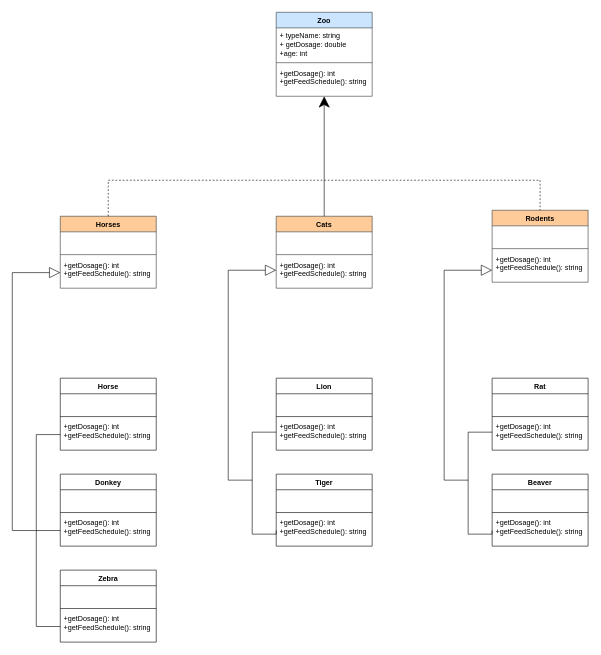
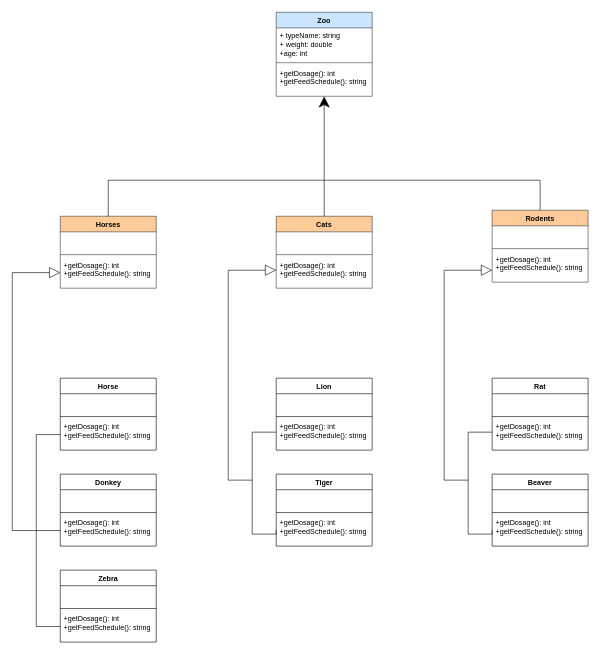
- <mxCell id="3" value="+ typeName: string&lt;div&gt;+ getDosage: double&lt;/div&gt;&lt;div&gt;+age: int&lt;/div&gt;" style="text;strokeColor=none;fillColor=none;align=left;verticalAlign=top;spacingLeft=4;spacingRight=4;overflow=hidden;rotatable=0;points=[[0,0.5],[1,0.5]];portConstraint=eastwest;whiteSpace=wrap;html=1;" vertex="1" parent="2"><mxGeometry y="26" width="160" height="54" as="geometry" /></mxCell>
+ <mxCell id="3" value="+ typeName: string&lt;div&gt;+ weight: double&lt;/div&gt;&lt;div&gt;+age: int&lt;/div&gt;" style="text;strokeColor=none;fillColor=none;align=left;verticalAlign=top;spacingLeft=4;spacingRight=4;overflow=hidden;rotatable=0;points=[[0,0.5],[1,0.5]];portConstraint=eastwest;whiteSpace=wrap;html=1;" vertex="1" parent="2"><mxGeometry y="26" width="160" height="54" as="geometry" /></mxCell>
- <mxCell id="52" value="" style="endArrow=none;html=1;edgeStyle=orthogonalEdgeStyle;rounded=0;entryX=0.5;entryY=0;entryDx=0;entryDy=0;exitX=0.5;exitY=0;exitDx=0;exitDy=0;dashed=1;" edge="1" parent="1" source="6" target="10"><mxGeometry relative="1" as="geometry"><mxPoint x="750" y="404" as="sourcePoint" /><mxPoint x="750" y="240" as="targetPoint" /><Array as="points"><mxPoint x="180" y="300" /><mxPoint x="900" y="300" /></Array></mxGeometry></mxCell>
+ <mxCell id="52" value="" style="endArrow=none;html=1;edgeStyle=orthogonalEdgeStyle;rounded=0;entryX=0.5;entryY=0;entryDx=0;entryDy=0;exitX=0.5;exitY=0;exitDx=0;exitDy=0;" edge="1" parent="1" source="6" target="10"><mxGeometry relative="1" as="geometry"><mxPoint x="750" y="404" as="sourcePoint" /><mxPoint x="750" y="240" as="targetPoint" /><Array as="points"><mxPoint x="180" y="300" /><mxPoint x="900" y="300" /></Array></mxGeometry></mxCell>
